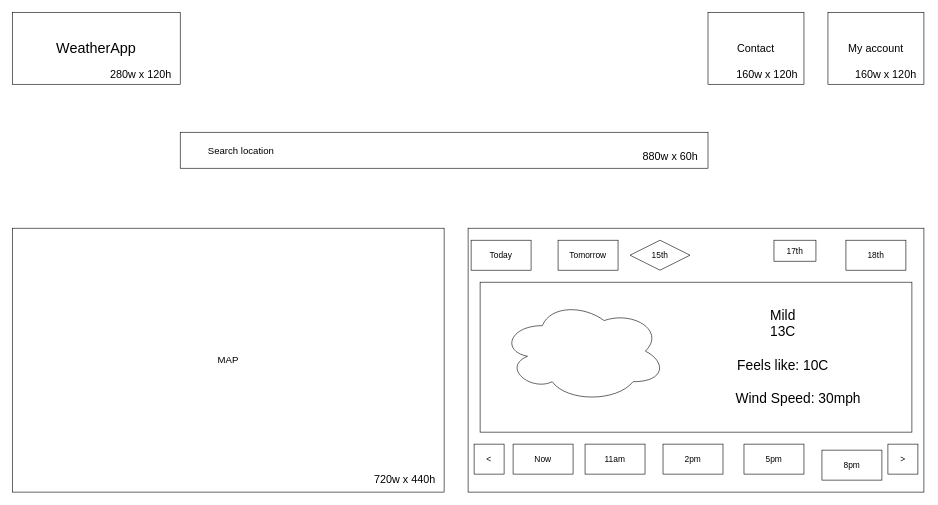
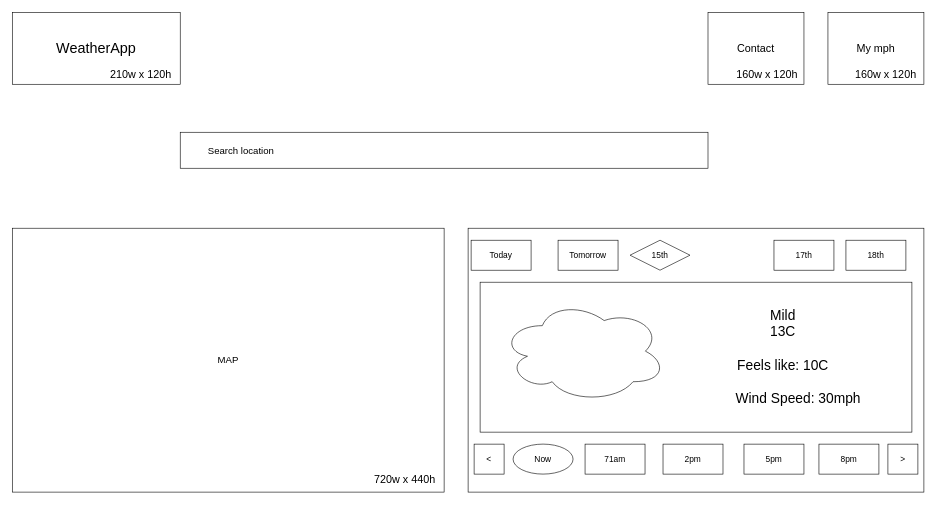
- <mxCell id="3" value="&lt;font style=&quot;font-size: 18px;&quot;&gt;My account&lt;/font&gt;" style="rounded=0;whiteSpace=wrap;html=1;fillColor=none;" parent="1" vertex="1"><mxGeometry x="1380" y="20" width="160" height="120" as="geometry" /></mxCell>
+ <mxCell id="3" value="&lt;font style=&quot;font-size: 18px;&quot;&gt;My mph&lt;/font&gt;" style="rounded=0;whiteSpace=wrap;html=1;fillColor=none;" parent="1" vertex="1"><mxGeometry x="1380" y="20" width="160" height="120" as="geometry" /></mxCell>
- <mxCell id="23" value="&lt;font style=&quot;font-size: 18px;&quot;&gt;280w x 120h&lt;/font&gt;" style="text;html=1;align=center;verticalAlign=middle;resizable=0;points=[];autosize=1;strokeColor=none;fillColor=none;" parent="1" vertex="1"><mxGeometry x="168" y="107" width="132" height="33" as="geometry" /></mxCell>
+ <mxCell id="23" value="&lt;font style=&quot;font-size: 18px;&quot;&gt;210w x 120h&lt;/font&gt;" style="text;html=1;align=center;verticalAlign=middle;resizable=0;points=[];autosize=1;strokeColor=none;fillColor=none;" parent="1" vertex="1"><mxGeometry x="168" y="107" width="132" height="33" as="geometry" /></mxCell>
- <mxCell id="26" value="&lt;font style=&quot;font-size: 18px;&quot;&gt;880w x 60h&lt;/font&gt;" style="text;html=1;align=center;verticalAlign=middle;resizable=0;points=[];autosize=1;strokeColor=none;fillColor=none;" parent="1" vertex="1"><mxGeometry x="1056" y="244" width="121" height="33" as="geometry" /></mxCell>
- <mxCell id="11" value="&lt;font style=&quot;font-size: 14px;&quot;&gt;17th&lt;/font&gt;" style="rounded=0;whiteSpace=wrap;html=1;fillColor=none;align=center;" parent="1" vertex="1"><mxGeometry x="1290" y="400" width="70" height="35" as="geometry" /></mxCell>
+ <mxCell id="11" value="&lt;font style=&quot;font-size: 14px;&quot;&gt;17th&lt;/font&gt;" style="rounded=0;whiteSpace=wrap;html=1;fillColor=none;align=center;" parent="1" vertex="1"><mxGeometry x="1290" y="400" width="100" height="50" as="geometry" /></mxCell>
- <mxCell id="13" value="&lt;font style=&quot;font-size: 14px;&quot;&gt;Now&lt;/font&gt;" style="rounded=0;whiteSpace=wrap;html=1;fillColor=none;align=center;" parent="1" vertex="1"><mxGeometry x="855" y="740" width="100" height="50" as="geometry" /></mxCell>
+ <mxCell id="13" value="&lt;font style=&quot;font-size: 14px;&quot;&gt;Now&lt;/font&gt;" style="ellipse;whiteSpace=wrap;html=1;fillColor=none;align=center;" parent="1" vertex="1"><mxGeometry x="855" y="740" width="100" height="50" as="geometry" /></mxCell>
- <mxCell id="14" value="&lt;span style=&quot;font-size: 14px;&quot;&gt;11am&lt;/span&gt;" style="rounded=0;whiteSpace=wrap;html=1;fillColor=none;align=center;" parent="1" vertex="1"><mxGeometry x="975" y="740" width="100" height="50" as="geometry" /></mxCell>
+ <mxCell id="14" value="&lt;span style=&quot;font-size: 14px;&quot;&gt;71am&lt;/span&gt;" style="rounded=0;whiteSpace=wrap;html=1;fillColor=none;align=center;" parent="1" vertex="1"><mxGeometry x="975" y="740" width="100" height="50" as="geometry" /></mxCell>
- <mxCell id="17" value="&lt;span style=&quot;font-size: 14px;&quot;&gt;8pm&lt;/span&gt;" style="rounded=0;whiteSpace=wrap;html=1;fillColor=none;align=center;" parent="1" vertex="1"><mxGeometry x="1370" y="750" width="100" height="50" as="geometry" /></mxCell>
+ <mxCell id="17" value="&lt;span style=&quot;font-size: 14px;&quot;&gt;8pm&lt;/span&gt;" style="rounded=0;whiteSpace=wrap;html=1;fillColor=none;align=center;" parent="1" vertex="1"><mxGeometry x="1365" y="740" width="100" height="50" as="geometry" /></mxCell>
